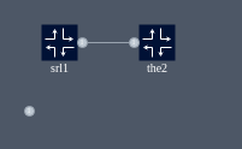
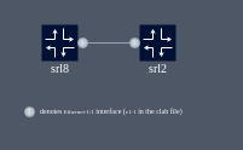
- <mxCell id="8" value="&lt;font style=&quot;font-size: 10px&quot;&gt;srl1&lt;/font&gt;" style="text;html=1;align=center;verticalAlign=middle;resizable=0;points=[];autosize=1;fontSize=10;fontFamily=Google Sans;fontStyle=0;fontColor=#FFFFFF;fontSource=https%3A%2F%2Ffonts.googleapis.com%2Fcss%3Ffamily%3DGoogle%2BSans;" parent="1" vertex="1"><mxGeometry x="32" y="43" width="34" height="26" as="geometry" /></mxCell>
+ <mxCell id="8" value="&lt;font style=&quot;font-size: 10px&quot;&gt;srl8&lt;/font&gt;" style="text;html=1;align=center;verticalAlign=middle;resizable=0;points=[];autosize=1;fontSize=10;fontFamily=Google Sans;fontStyle=0;fontColor=#FFFFFF;fontSource=https%3A%2F%2Ffonts.googleapis.com%2Fcss%3Ffamily%3DGoogle%2BSans;" parent="1" vertex="1"><mxGeometry x="32" y="43" width="34" height="26" as="geometry" /></mxCell>
- <mxCell id="18" value="&lt;font style=&quot;font-size: 10px&quot;&gt;the2&lt;/font&gt;" style="text;html=1;align=center;verticalAlign=middle;resizable=0;points=[];autosize=1;fontSize=10;fontFamily=Google Sans;fontStyle=0;fontColor=#FFFFFF;fontSource=https%3A%2F%2Ffonts.googleapis.com%2Fcss%3Ffamily%3DGoogle%2BSans;" parent="1" vertex="1"><mxGeometry x="112" y="43" width="36" height="26" as="geometry" /></mxCell>
+ <mxCell id="18" value="&lt;font style=&quot;font-size: 10px&quot;&gt;srl2&lt;/font&gt;" style="text;html=1;align=center;verticalAlign=middle;resizable=0;points=[];autosize=1;fontSize=10;fontFamily=Google Sans;fontStyle=0;fontColor=#FFFFFF;fontSource=https%3A%2F%2Ffonts.googleapis.com%2Fcss%3Ffamily%3DGoogle%2BSans;" parent="1" vertex="1"><mxGeometry x="112" y="43" width="36" height="26" as="geometry" /></mxCell>
+ <mxCell id="20" value="&lt;font data-font-src=&quot;https://fonts.googleapis.com/css?family=Google+Sans&quot; face=&quot;Google Sans&quot;&gt;denotes &lt;font data-font-src=&quot;https://fonts.googleapis.com/css?family=Nova+Mono&quot; style=&quot;font-size: 5px&quot;&gt;Ethernet-1/1&lt;/font&gt; interface (&lt;font data-font-src=&quot;https://fonts.googleapis.com/css?family=Fira+Code&quot; style=&quot;font-size: 5px&quot;&gt;e1-1&lt;/font&gt; in the clab file)&lt;/font&gt;" style="text;html=1;align=left;verticalAlign=middle;resizable=0;points=[];autosize=1;fontSize=6;fontFamily=Google Sans;fontStyle=0;fontColor=#FFFFFF;fontSource=https%3A%2F%2Ffonts.googleapis.com%2Fcss%3Ffamily%3DGoogle%2BSans;" parent="1" vertex="1"><mxGeometry x="31" y="82" width="148" height="20" as="geometry" /></mxCell>
